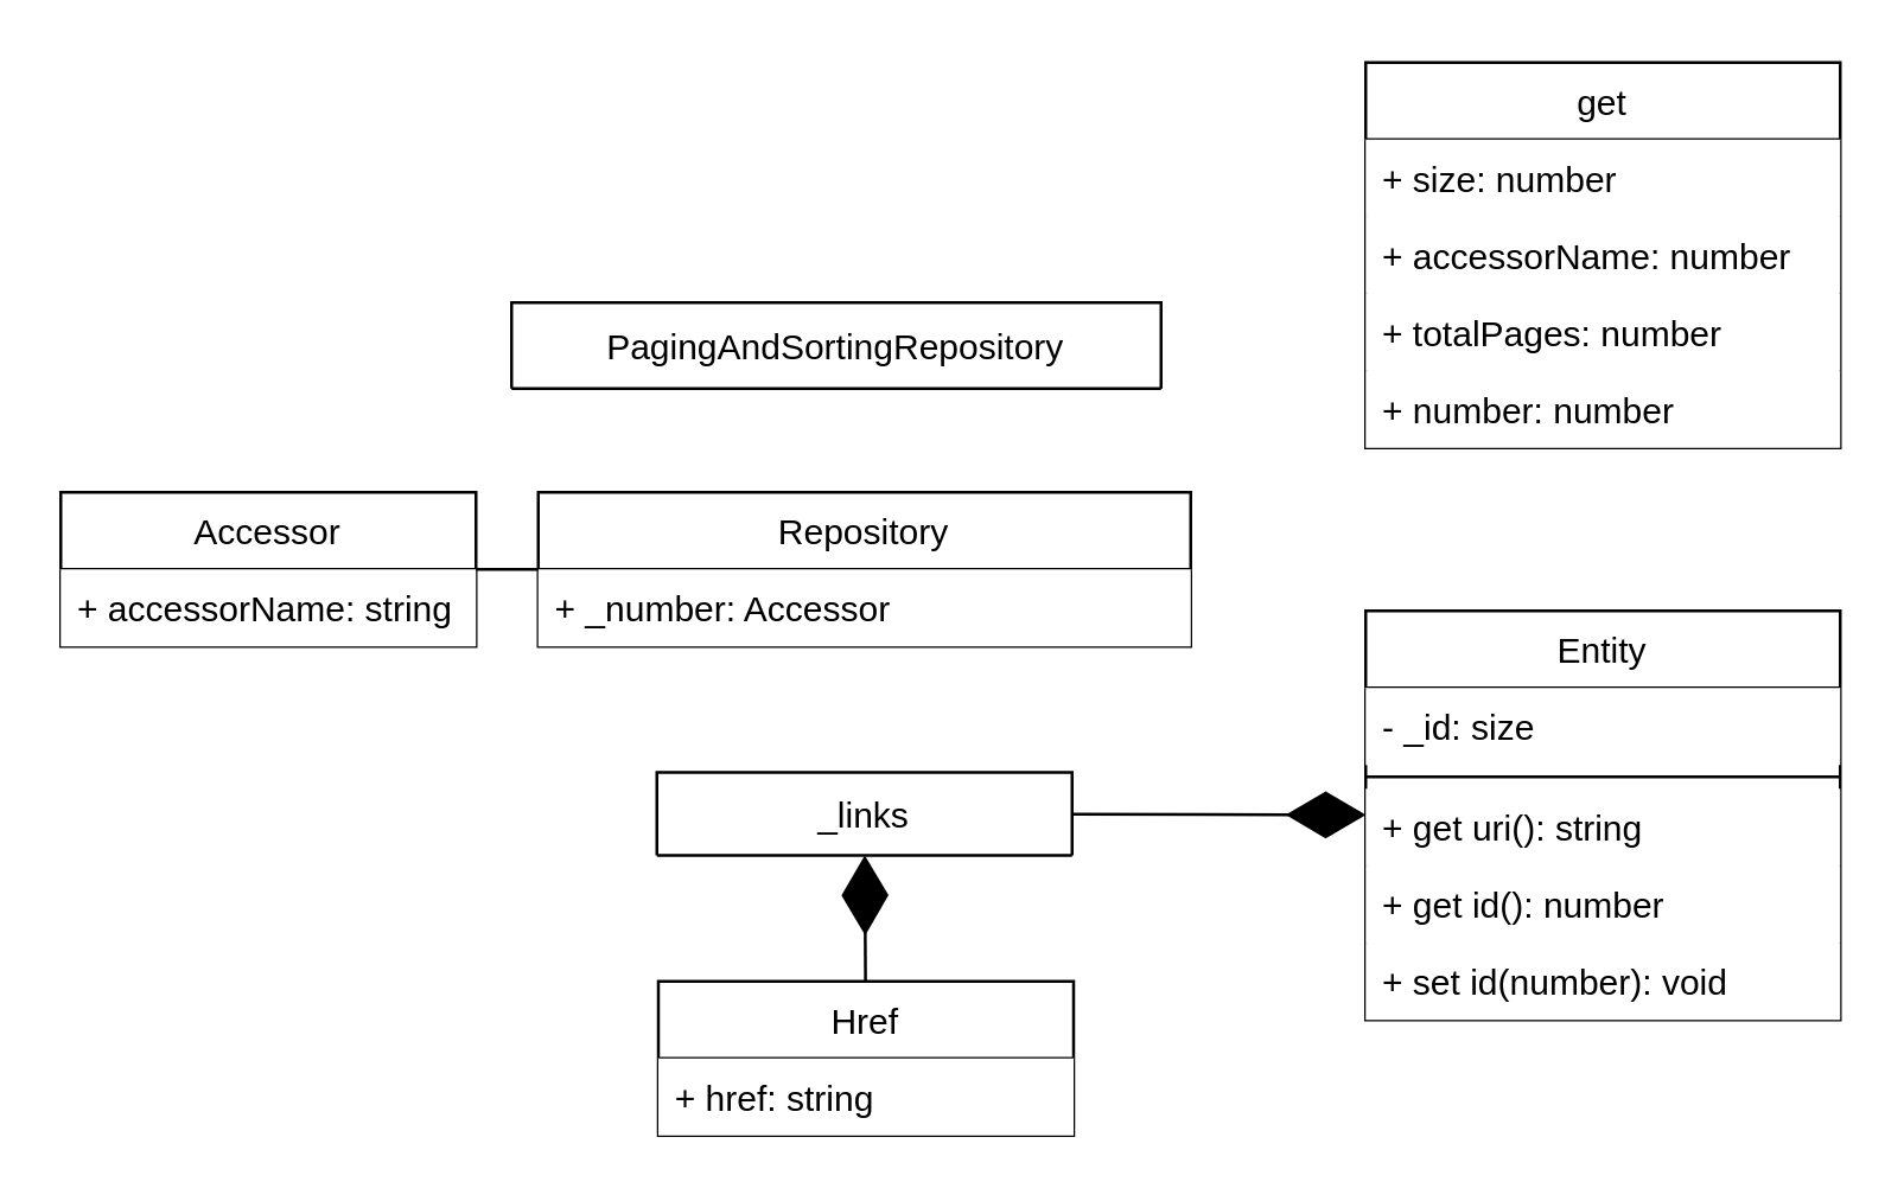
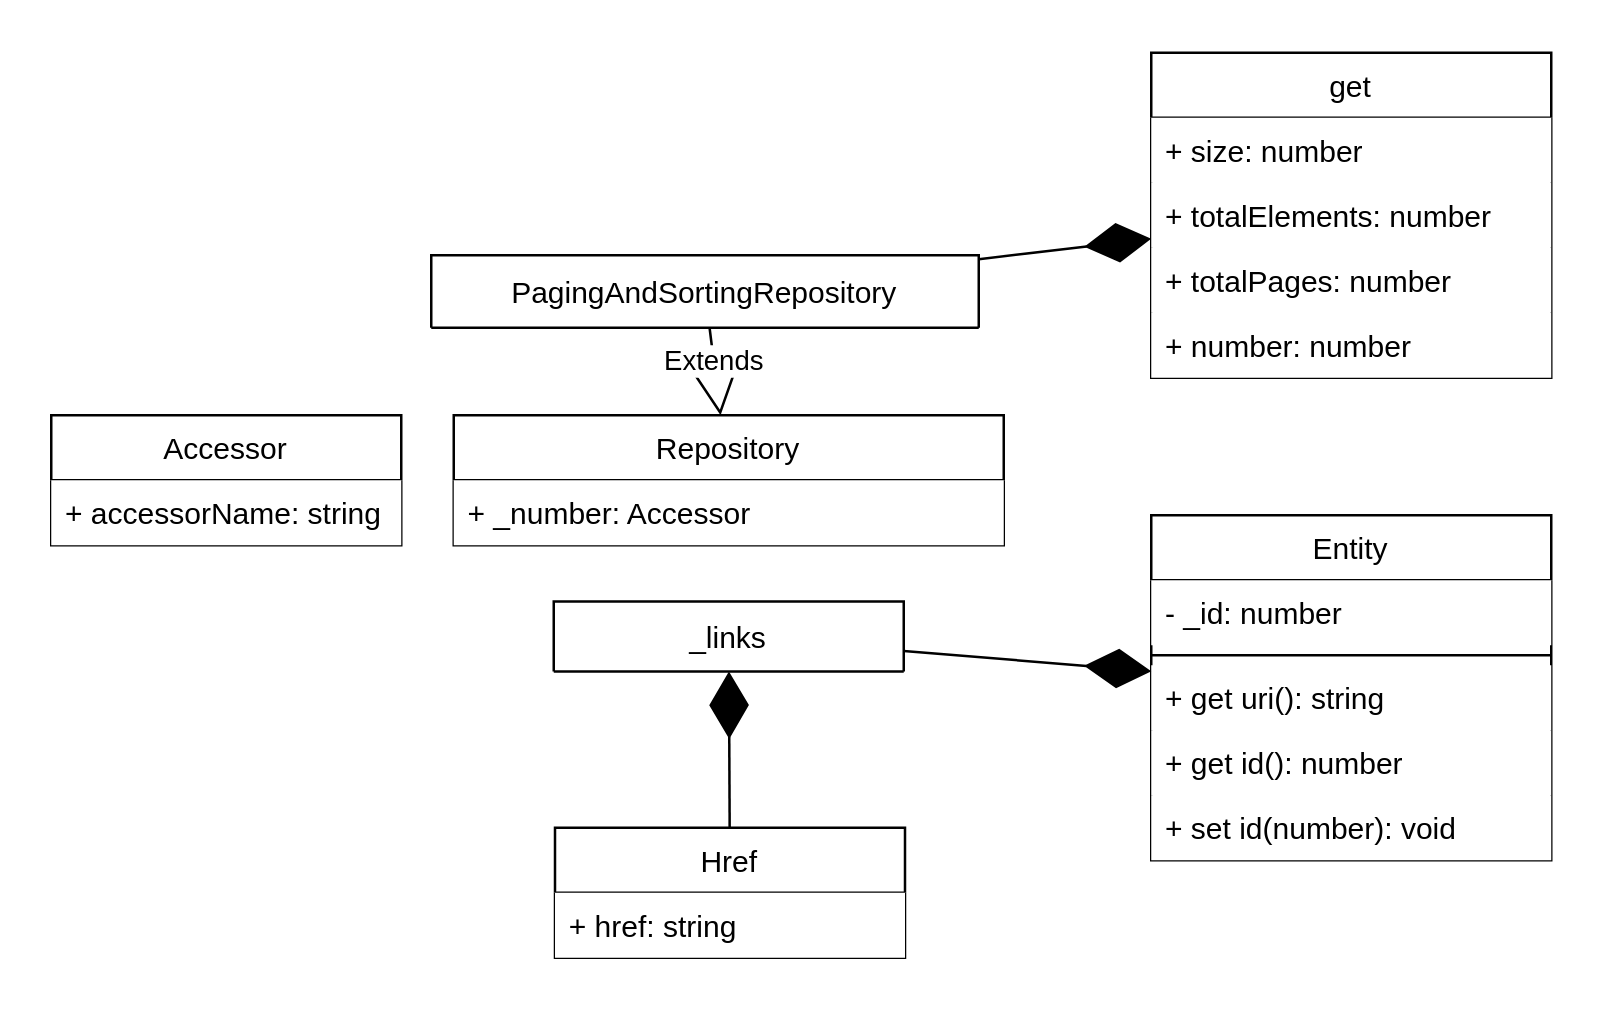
- <mxCell id="21" value="+ accessorName: number" style="text;strokeColor=none;fillColor=#ffffff;align=left;verticalAlign=top;spacingLeft=4;spacingRight=4;overflow=hidden;rotatable=0;points=[[0,0.5],[1,0.5]];portConstraint=eastwest;" vertex="1" parent="19"><mxGeometry y="52" width="160" height="26" as="geometry" /></mxCell>
+ <mxCell id="21" value="+ totalElements: number" style="text;strokeColor=none;fillColor=#ffffff;align=left;verticalAlign=top;spacingLeft=4;spacingRight=4;overflow=hidden;rotatable=0;points=[[0,0.5],[1,0.5]];portConstraint=eastwest;" vertex="1" parent="19"><mxGeometry y="52" width="160" height="26" as="geometry" /></mxCell>
+ <mxCell id="24" value="" style="endArrow=diamondThin;endFill=1;endSize=24;html=1;" edge="1" parent="1" source="17" target="19"><mxGeometry width="160" relative="1" as="geometry"><mxPoint x="310" y="125.5" as="sourcePoint" /><mxPoint x="450" y="175.5" as="targetPoint" /></mxGeometry></mxCell>
+ <mxCell id="18" value="Extends" style="endArrow=block;endSize=16;endFill=0;html=1;" edge="1" parent="1" source="17" target="2"><mxGeometry x="-0.231" width="160" relative="1" as="geometry"><mxPoint x="0" y="405.5" as="sourcePoint" /><mxPoint x="160" y="405.5" as="targetPoint" /><mxPoint as="offset" /></mxGeometry></mxCell>
- <mxCell id="25" value="" style="endArrow=none;html=1;edgeStyle=orthogonalEdgeStyle;entryX=0;entryY=0.5;entryDx=0;entryDy=0;" edge="1" parent="1" source="8" target="2"><mxGeometry relative="1" as="geometry"><mxPoint x="30" y="410" as="sourcePoint" /><mxPoint x="190" y="410" as="targetPoint" /></mxGeometry></mxCell>
- <mxCell id="11" value="- _id: size" style="text;strokeColor=none;fillColor=#ffffff;align=left;verticalAlign=top;spacingLeft=4;spacingRight=4;overflow=hidden;rotatable=0;points=[[0,0.5],[1,0.5]];portConstraint=eastwest;" vertex="1" parent="10"><mxGeometry y="26" width="160" height="26" as="geometry" /></mxCell>
+ <mxCell id="11" value="- _id: number" style="text;strokeColor=none;fillColor=#ffffff;align=left;verticalAlign=top;spacingLeft=4;spacingRight=4;overflow=hidden;rotatable=0;points=[[0,0.5],[1,0.5]];portConstraint=eastwest;" vertex="1" parent="10"><mxGeometry y="26" width="160" height="26" as="geometry" /></mxCell>
- <mxCell id="6" value="_links" style="swimlane;fontStyle=0;childLayout=stackLayout;horizontal=1;startSize=52;horizontalStack=0;resizeParent=1;resizeParentMax=0;resizeLast=0;collapsible=1;marginBottom=0;fillColor=#FFFFFF;" vertex="1" parent="1"><mxGeometry x="221" y="260" width="140" height="28" as="geometry" /></mxCell>
+ <mxCell id="6" value="_links" style="swimlane;fontStyle=0;childLayout=stackLayout;horizontal=1;startSize=52;horizontalStack=0;resizeParent=1;resizeParentMax=0;resizeLast=0;collapsible=1;marginBottom=0;fillColor=#FFFFFF;" vertex="1" parent="1"><mxGeometry x="221" y="240" width="140" height="28" as="geometry" /></mxCell>
